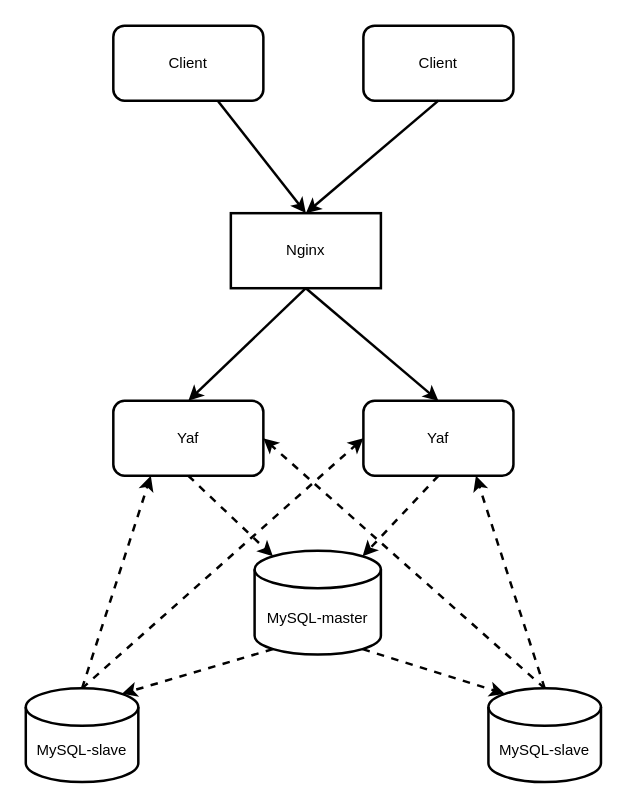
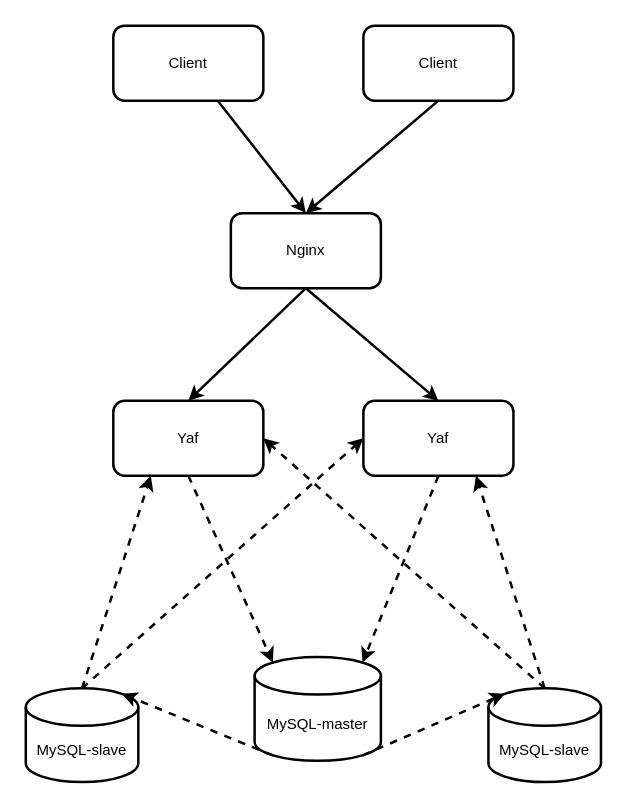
- <mxCell id="4" value="Nginx" style="whiteSpace=wrap;html=1;strokeWidth=2;rounded=0;" parent="1" vertex="1"><mxGeometry x="184" y="170" width="120" height="60" as="geometry" /></mxCell>
+ <mxCell id="4" value="Nginx" style="rounded=1;whiteSpace=wrap;html=1;strokeWidth=2;" parent="1" vertex="1"><mxGeometry x="184" y="170" width="120" height="60" as="geometry" /></mxCell>
- <mxCell id="16" value="MySQL-master" style="shape=cylinder3;whiteSpace=wrap;html=1;boundedLbl=1;backgroundOutline=1;size=15;strokeWidth=2;" vertex="1" parent="1"><mxGeometry x="203" y="440" width="101" height="83" as="geometry" /></mxCell>
+ <mxCell id="16" value="MySQL-master" style="shape=cylinder3;whiteSpace=wrap;html=1;boundedLbl=1;backgroundOutline=1;size=15;strokeWidth=2;" vertex="1" parent="1"><mxGeometry x="203" y="525" width="101" height="83" as="geometry" /></mxCell>
